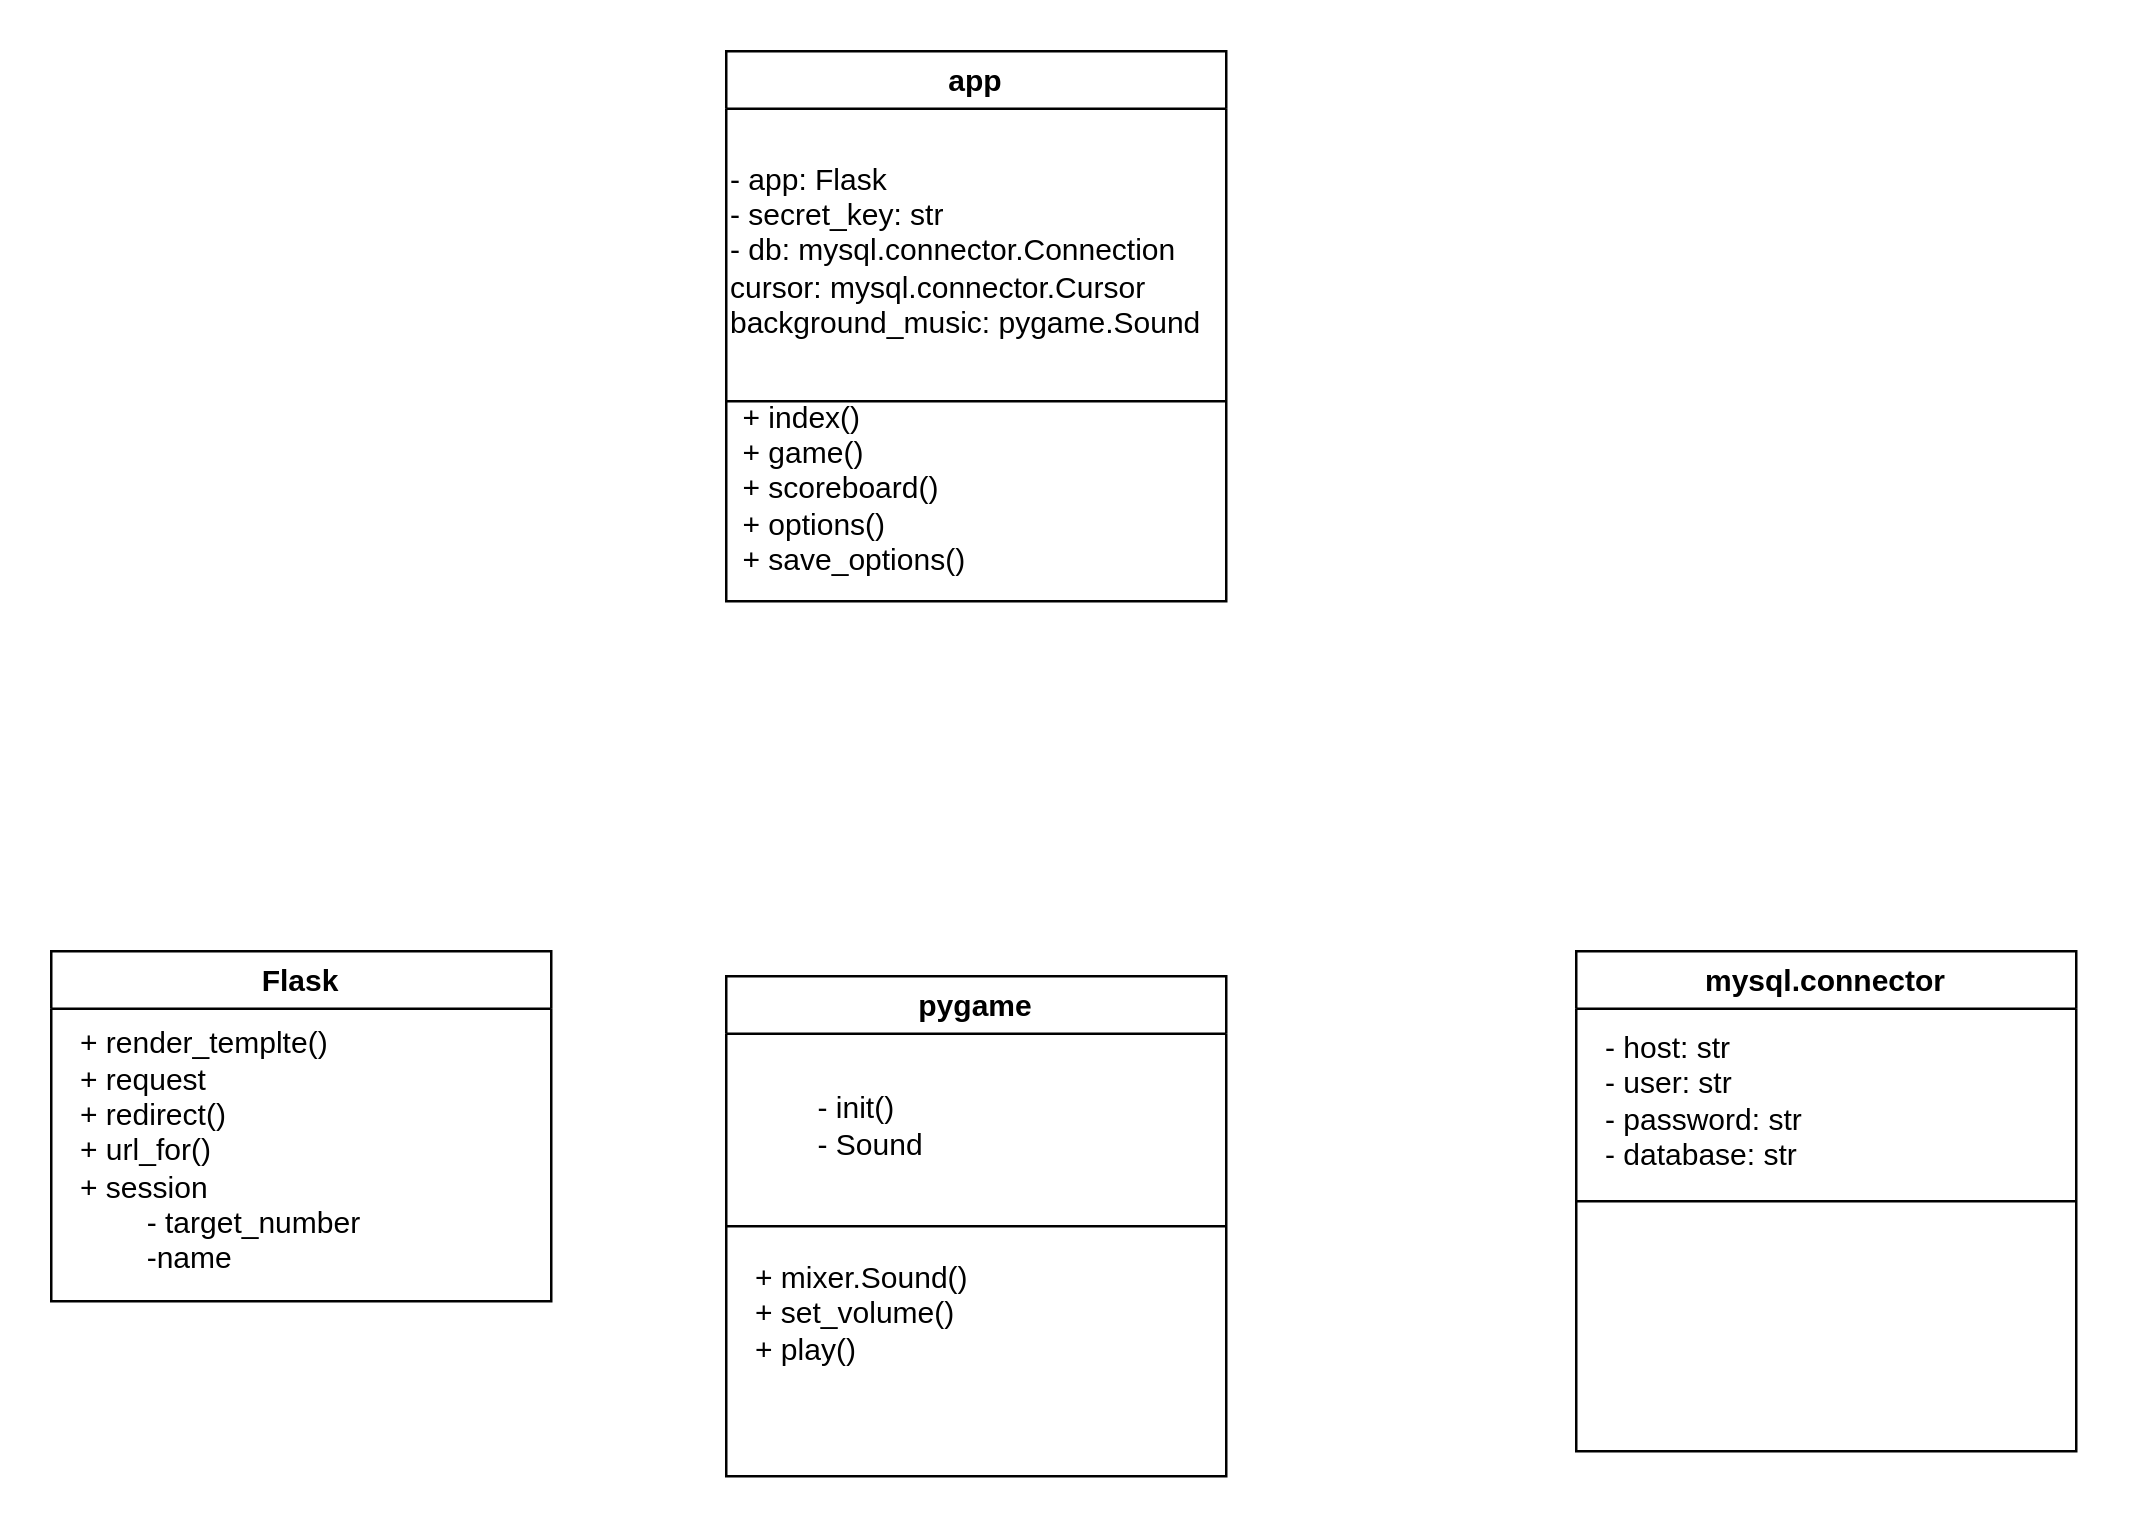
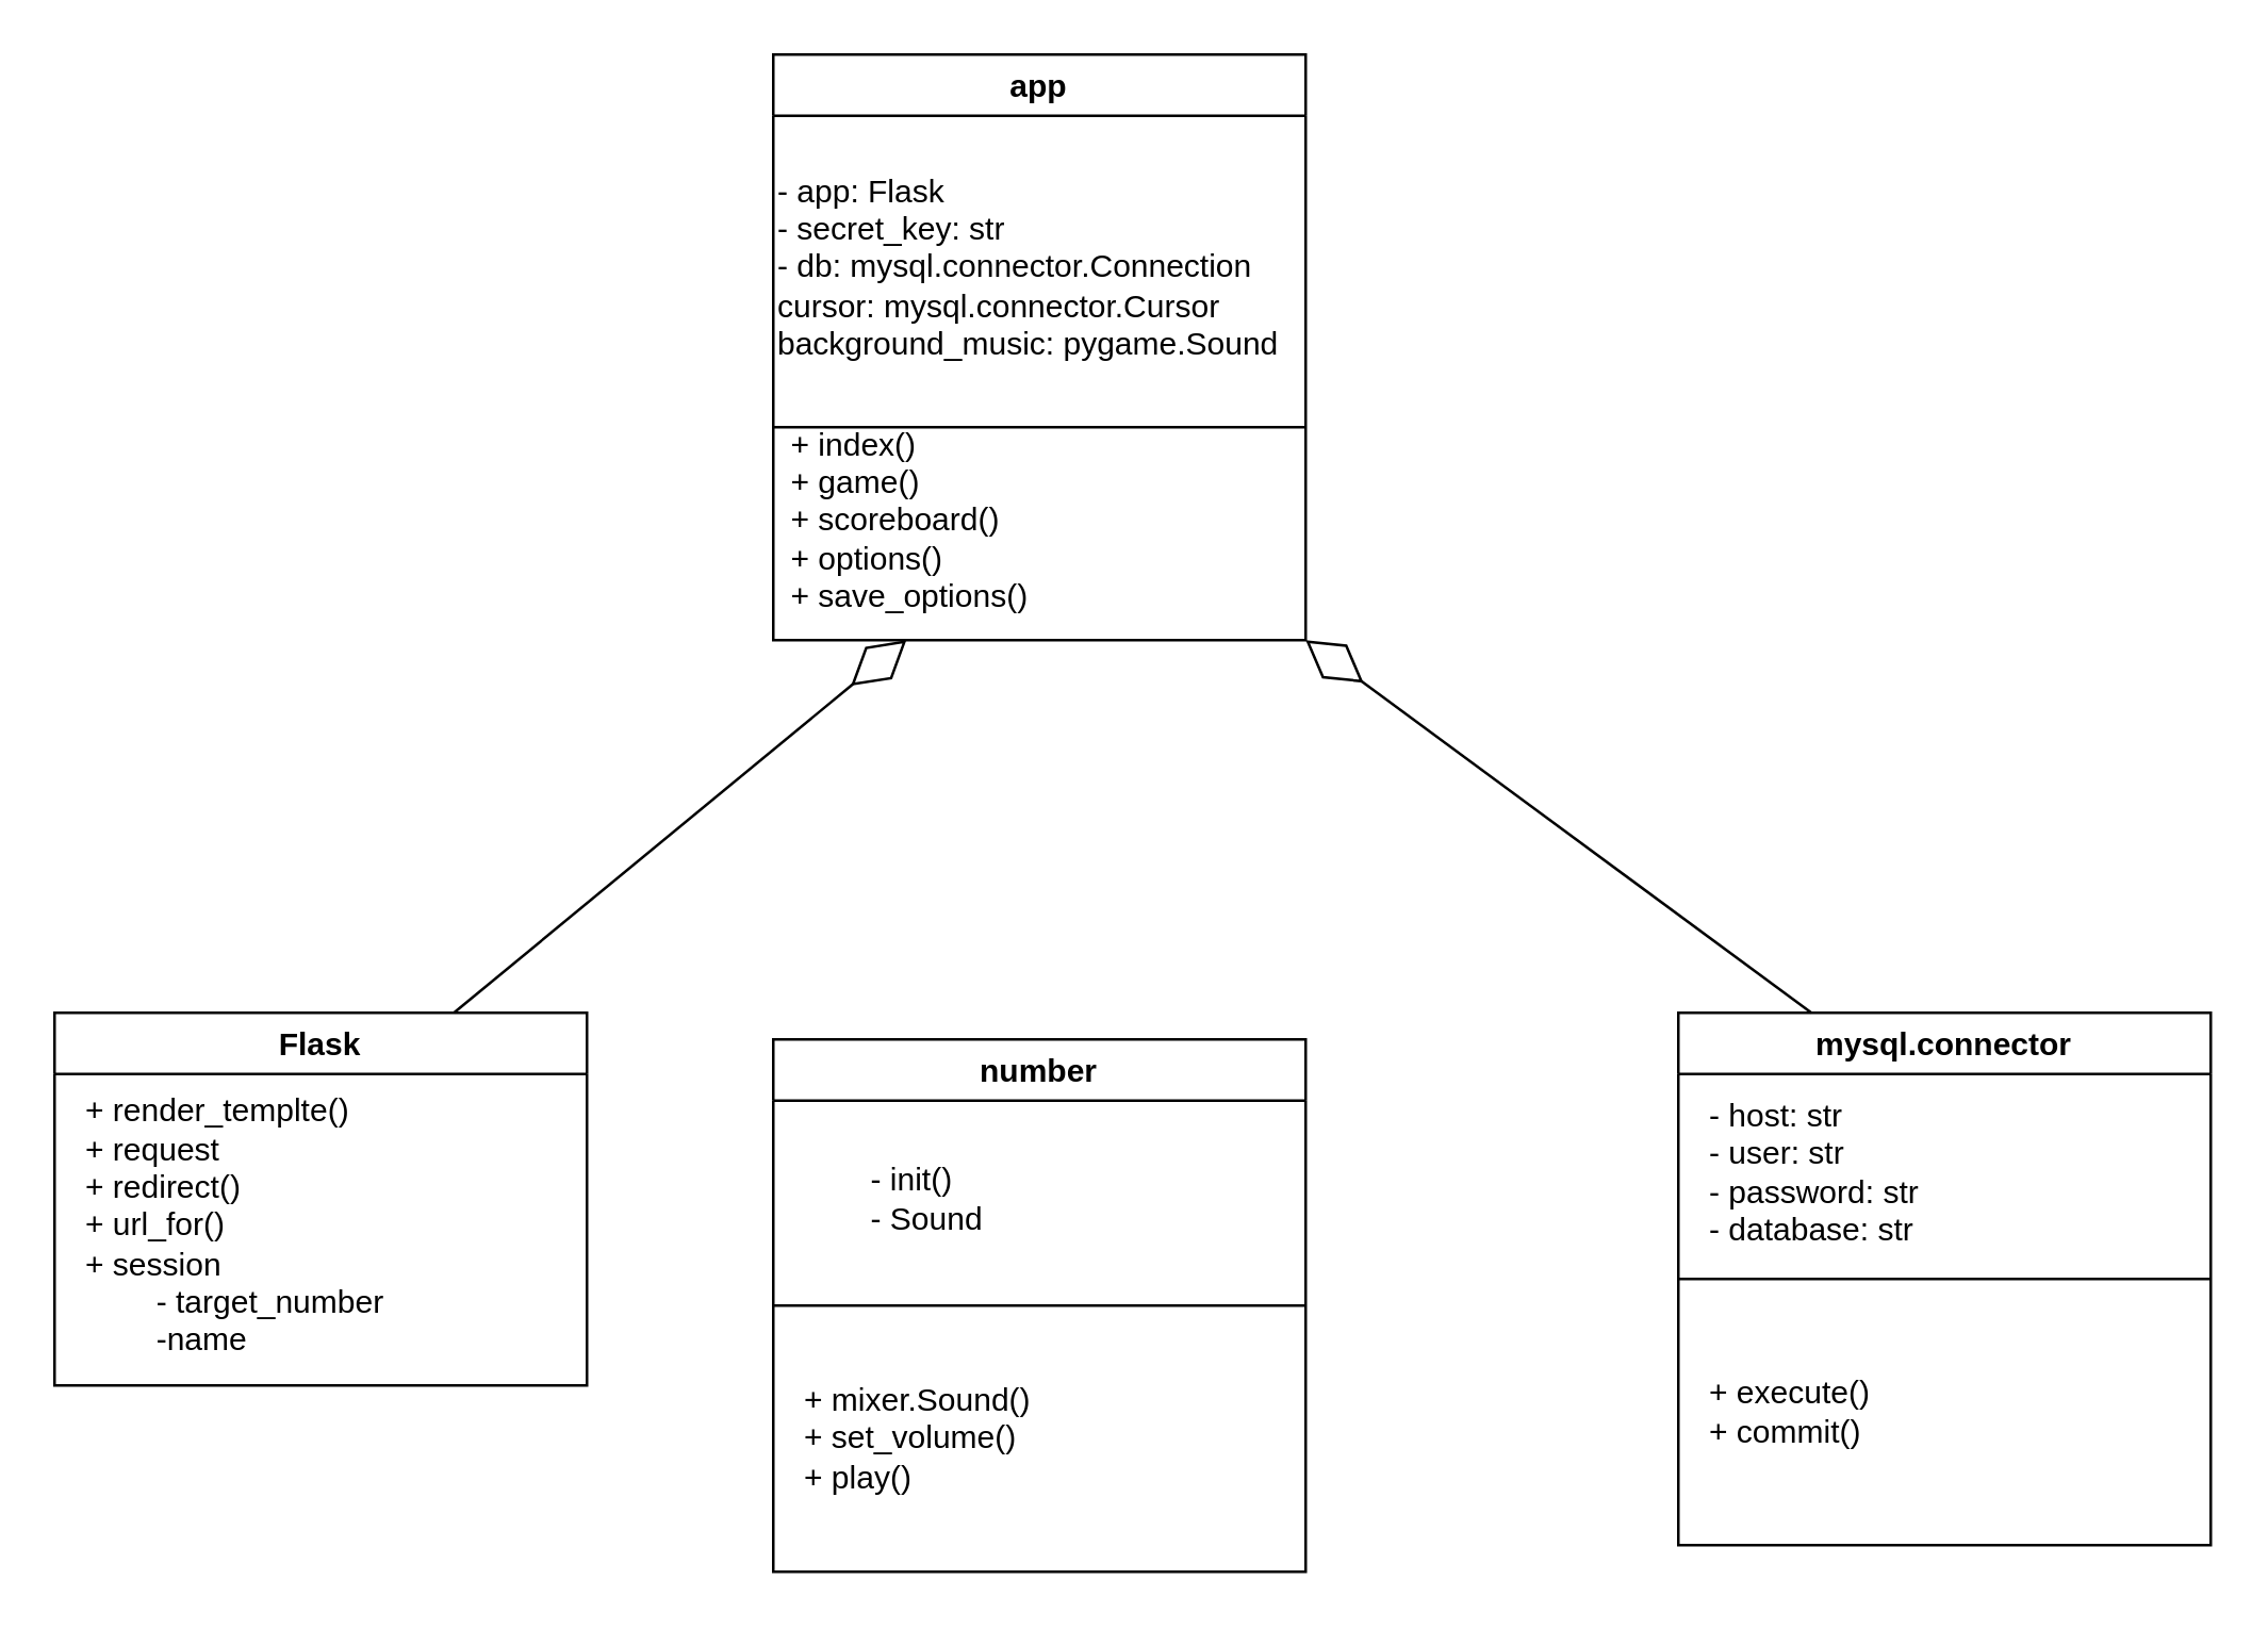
+ <mxCell id="14" value="" style="endArrow=diamondThin;endFill=0;endSize=24;html=1;rounded=0;exitX=0.25;exitY=0;exitDx=0;exitDy=0;entryX=1;entryY=1;entryDx=0;entryDy=0;" edge="1" parent="1" source="7" target="2"><mxGeometry width="160" relative="1" as="geometry"><mxPoint x="300" y="320" as="sourcePoint" /><mxPoint x="350" y="230" as="targetPoint" /></mxGeometry></mxCell>
+ <mxCell id="13" value="" style="endArrow=diamondThin;endFill=0;endSize=24;html=1;rounded=0;exitX=0.75;exitY=0;exitDx=0;exitDy=0;entryX=0.25;entryY=1;entryDx=0;entryDy=0;" edge="1" parent="1" source="5" target="2"><mxGeometry width="160" relative="1" as="geometry"><mxPoint x="360" y="440" as="sourcePoint" /><mxPoint x="520" y="440" as="targetPoint" /></mxGeometry></mxCell>
- <mxCell id="10" value="pygame" style="swimlane;" vertex="1" parent="1"><mxGeometry x="290" y="390" width="200" height="200" as="geometry" /></mxCell>
+ <mxCell id="10" value="number" style="swimlane;" vertex="1" parent="1"><mxGeometry x="290" y="390" width="200" height="200" as="geometry" /></mxCell>
- <mxCell id="12" value="+ mixer.Sound()&lt;br&gt;+ set_volume()&lt;br&gt;+ play()" style="text;html=1;strokeColor=none;fillColor=none;align=left;verticalAlign=middle;whiteSpace=wrap;rounded=0;" vertex="1" parent="10"><mxGeometry x="10" y="95" width="180" height="80" as="geometry" /></mxCell>
+ <mxCell id="12" value="+ mixer.Sound()&lt;br&gt;+ set_volume()&lt;br&gt;+ play()" style="text;html=1;strokeColor=none;fillColor=none;align=left;verticalAlign=middle;whiteSpace=wrap;rounded=0;" vertex="1" parent="10"><mxGeometry x="10" y="110" width="180" height="80" as="geometry" /></mxCell>
+ <mxCell id="9" value="+ execute()&lt;br&gt;+ commit()" style="text;html=1;strokeColor=none;fillColor=none;align=left;verticalAlign=middle;whiteSpace=wrap;rounded=0;" vertex="1" parent="7"><mxGeometry x="10" y="110" width="180" height="80" as="geometry" /></mxCell>
